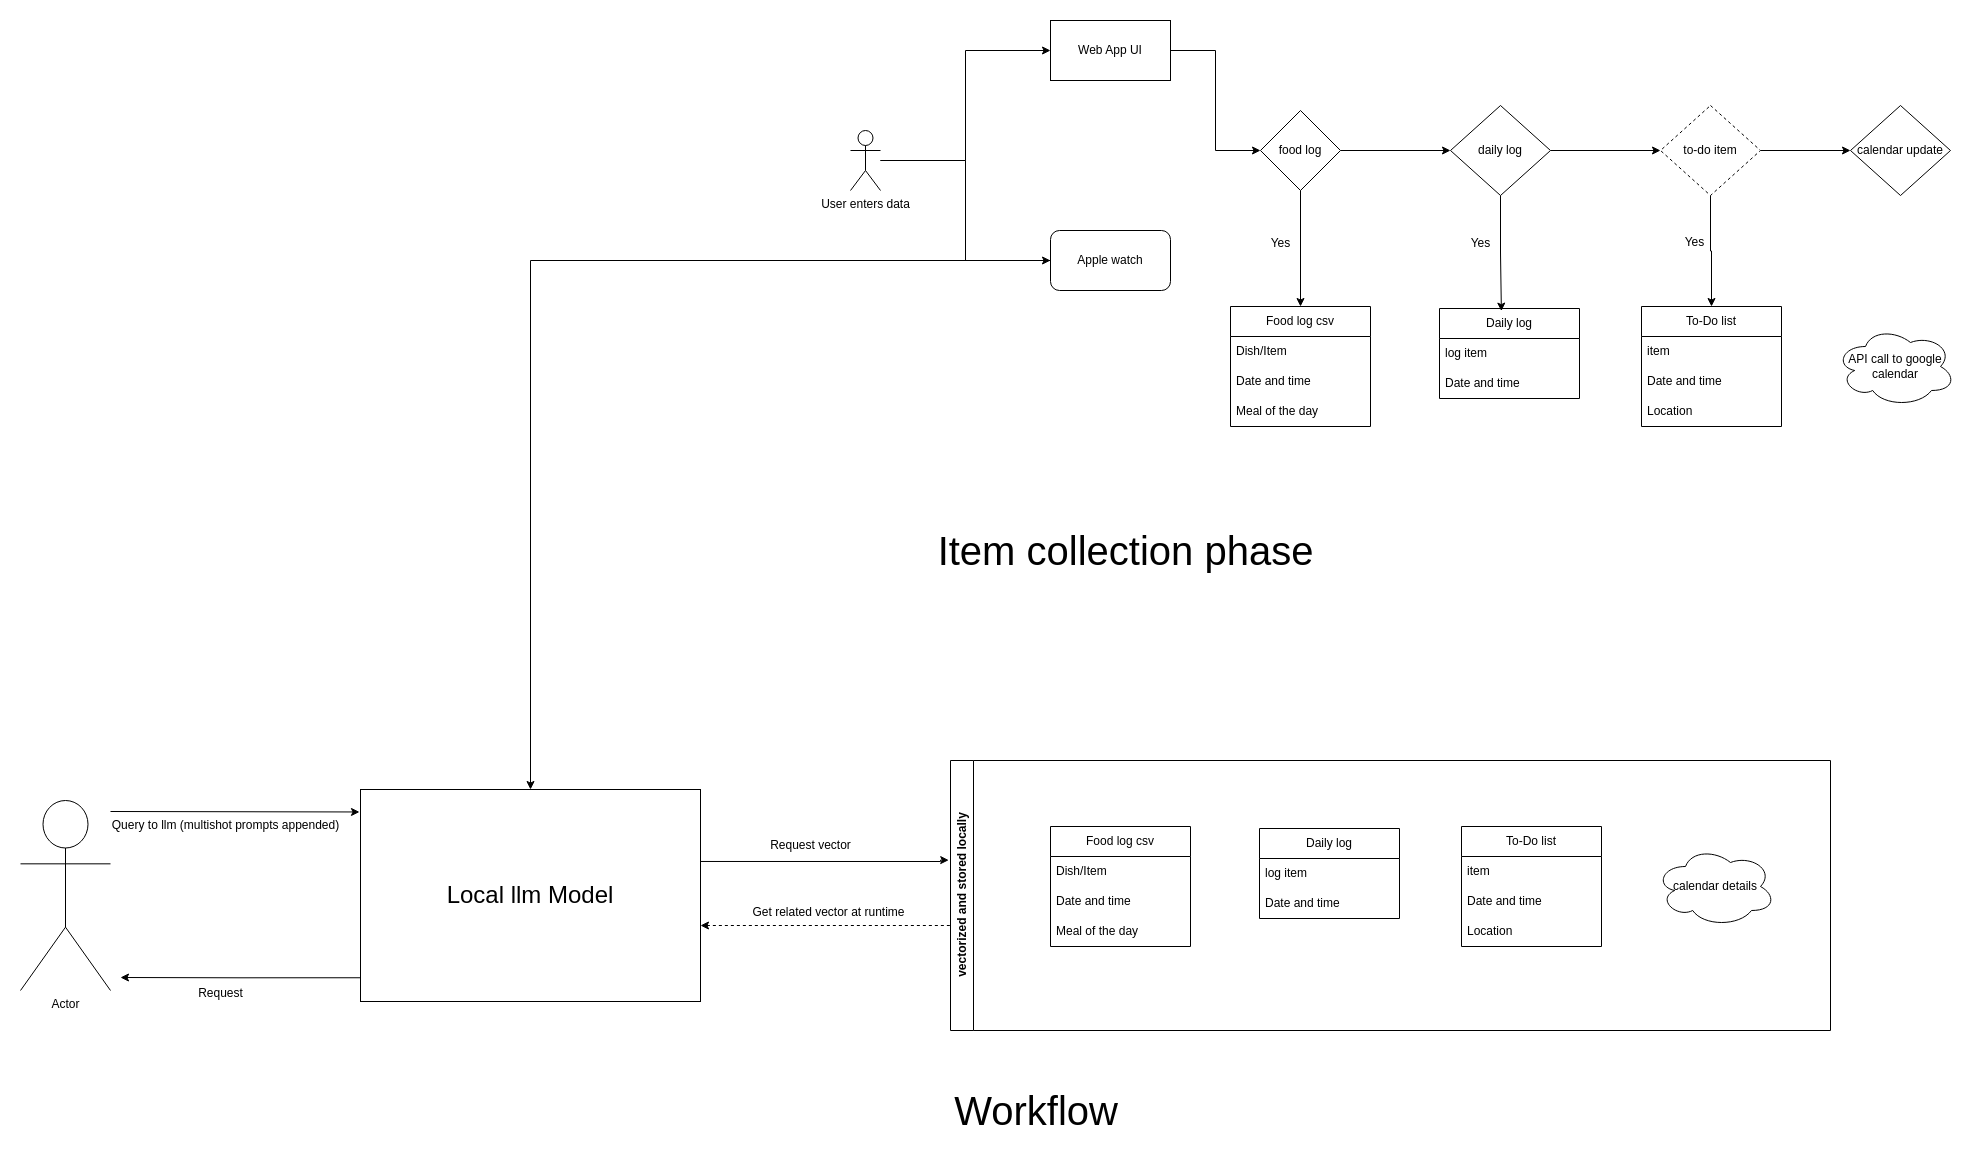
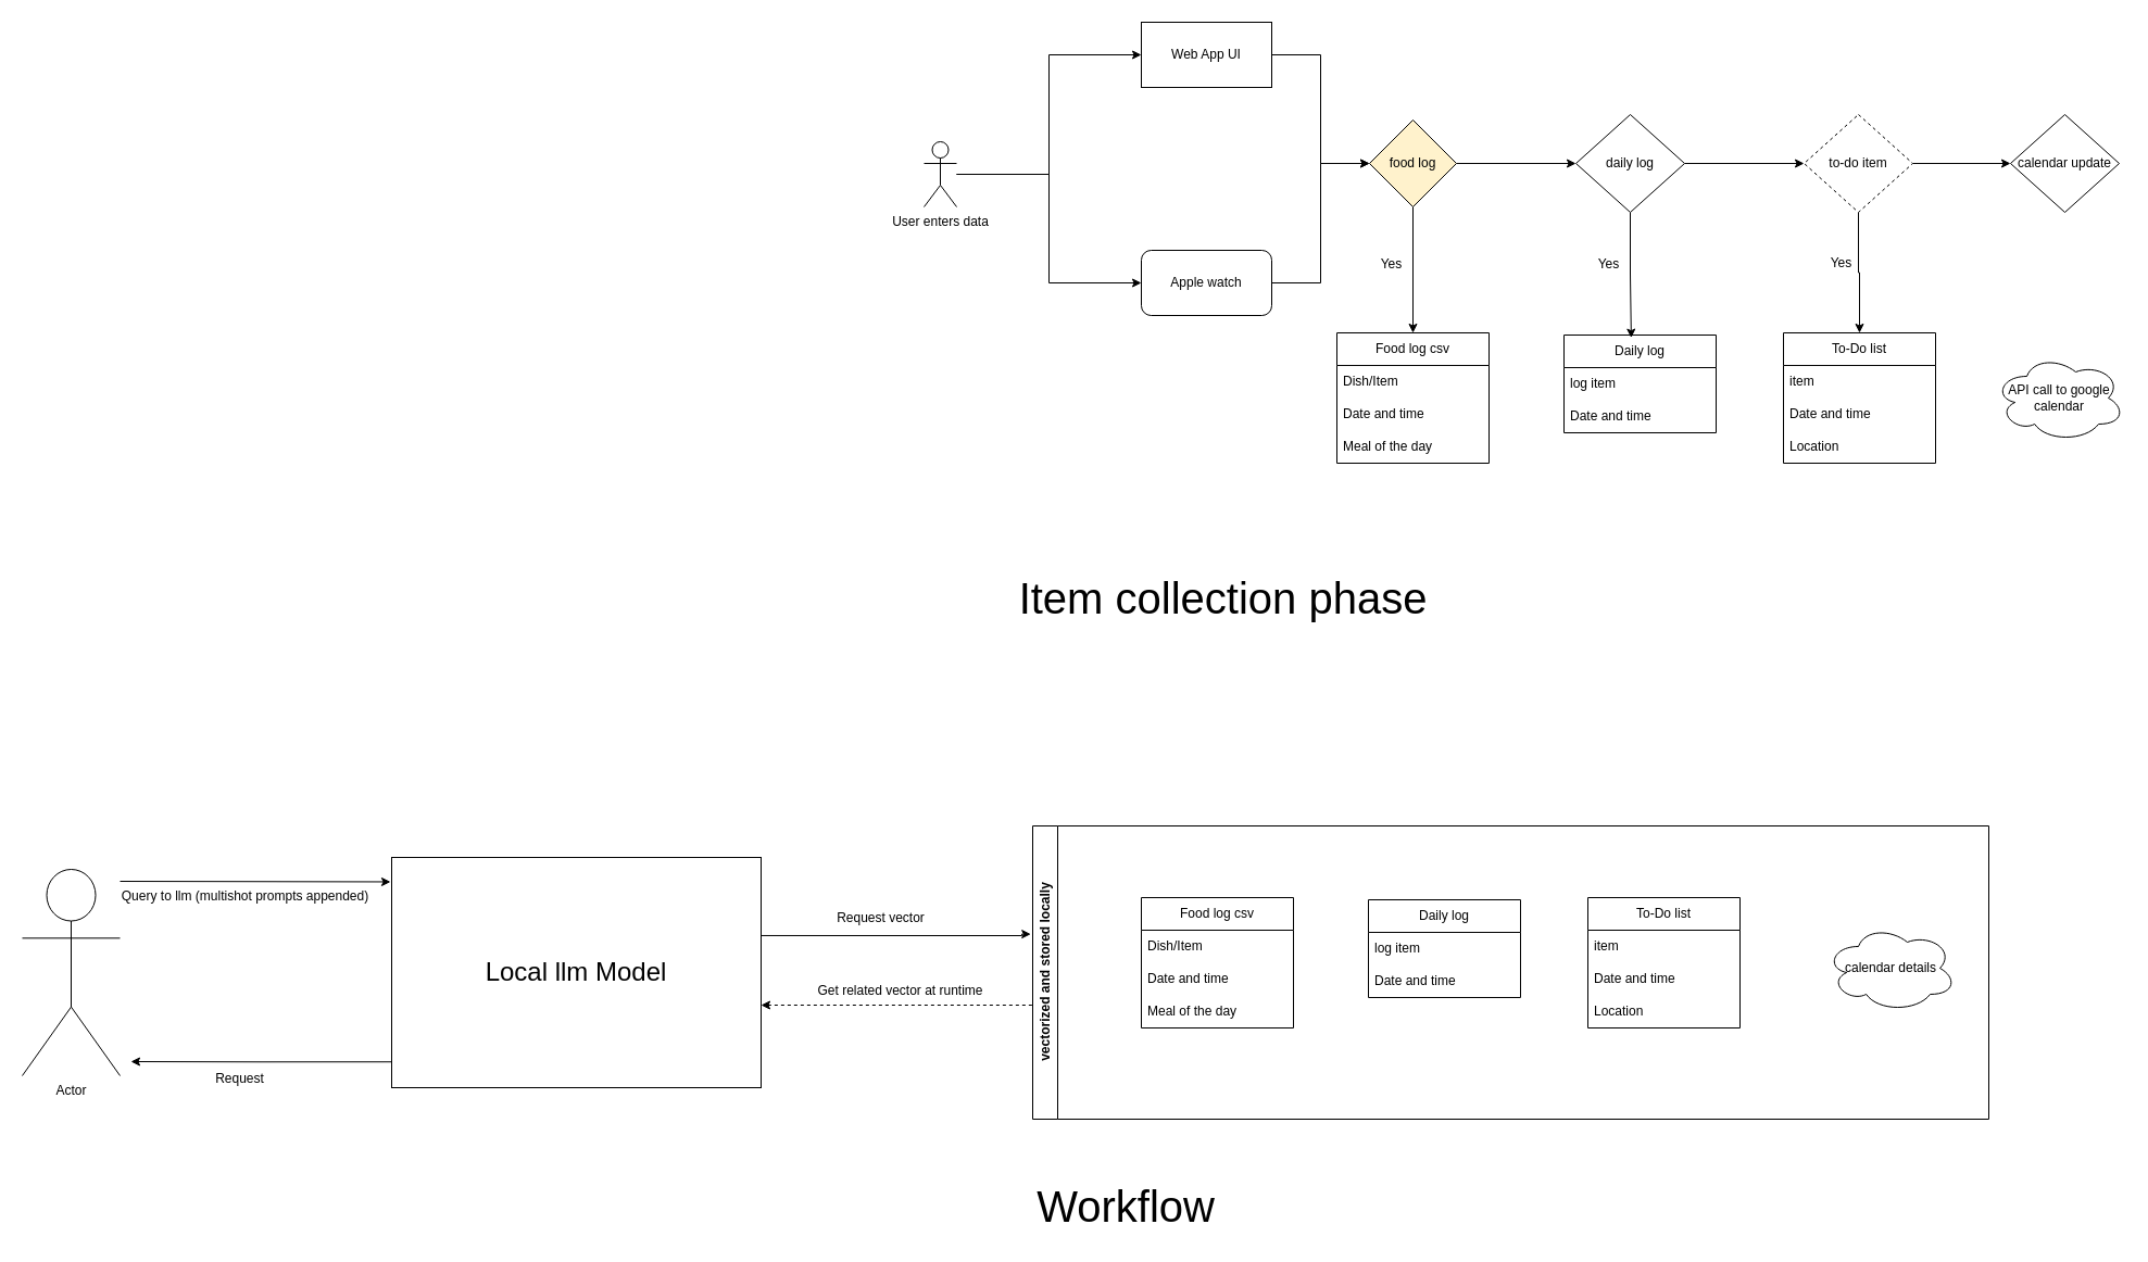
- <mxCell id="22" value="food log" style="rhombus;whiteSpace=wrap;html=1;" vertex="1" parent="1"><mxGeometry x="1260" y="110" width="80" height="80" as="geometry" /></mxCell>
+ <mxCell id="22" value="food log" style="rhombus;whiteSpace=wrap;html=1;fillColor=#fff2cc;" vertex="1" parent="1"><mxGeometry x="1260" y="110" width="80" height="80" as="geometry" /></mxCell>
- <mxCell id="4" style="edgeStyle=orthogonalEdgeStyle;rounded=0;orthogonalLoop=1;jettySize=auto;html=1;" edge="1" parent="1" source="5" target="51"><mxGeometry relative="1" as="geometry" /></mxCell>
+ <mxCell id="4" style="edgeStyle=orthogonalEdgeStyle;rounded=0;orthogonalLoop=1;jettySize=auto;html=1;entryX=0;entryY=0.5;entryDx=0;entryDy=0;" edge="1" parent="1" source="5" target="22"><mxGeometry relative="1" as="geometry" /></mxCell>
- <mxCell id="46" value="calendar details" style="ellipse;shape=cloud;whiteSpace=wrap;html=1;" vertex="1" parent="1"><mxGeometry x="1655" y="846" width="120" height="80" as="geometry" /></mxCell>
+ <mxCell id="46" value="calendar details" style="ellipse;shape=cloud;whiteSpace=wrap;html=1;" vertex="1" parent="1"><mxGeometry x="1680" y="851" width="120" height="80" as="geometry" /></mxCell>
